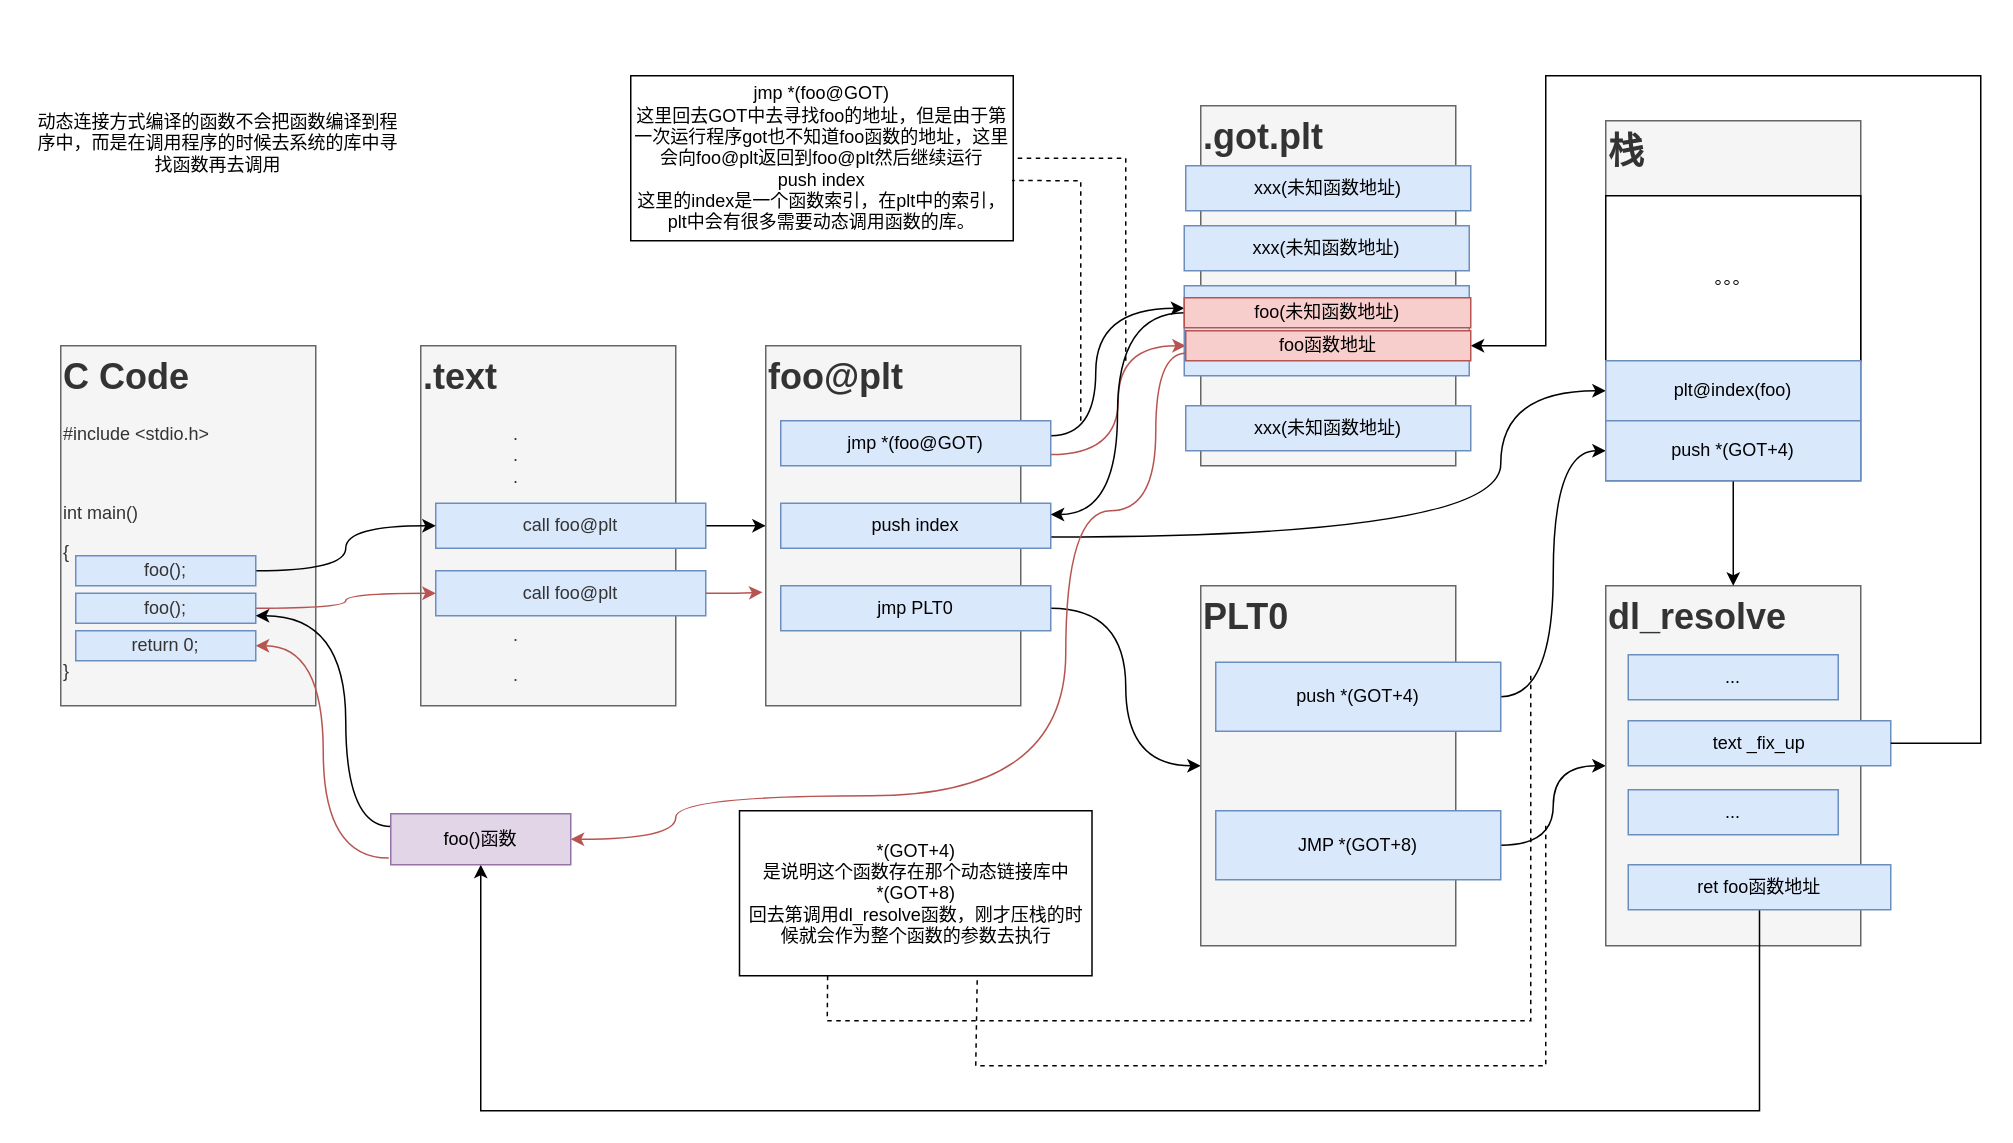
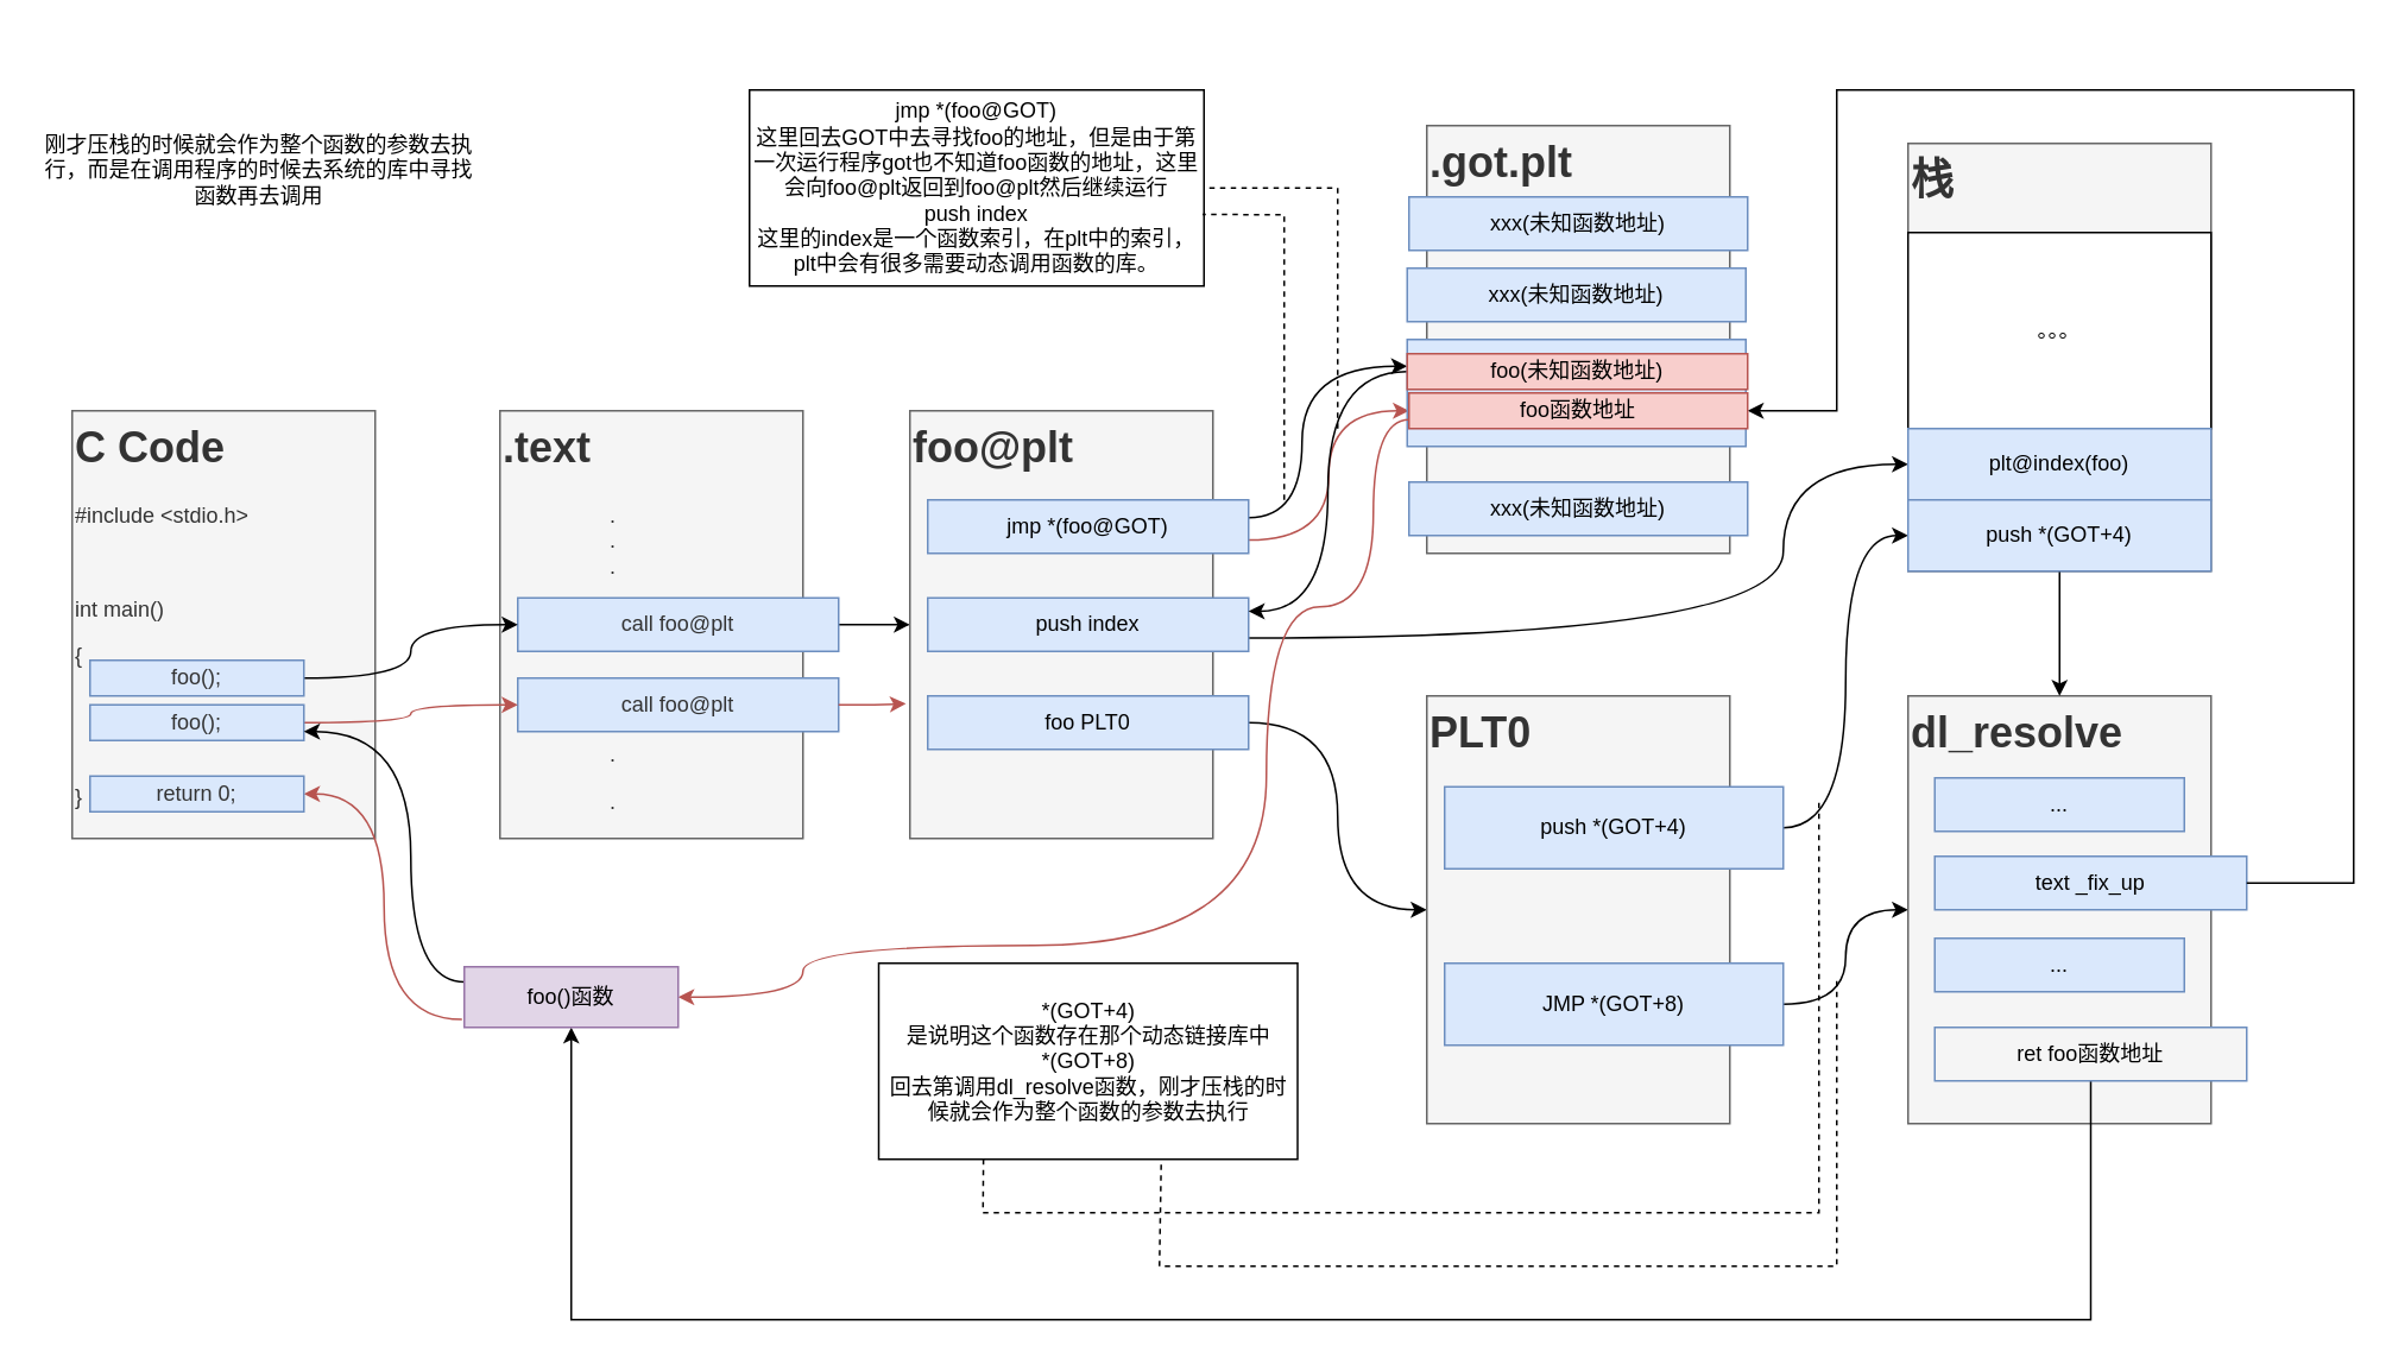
- <mxCell id="3" value="动态连接方式编译的函数不会把函数编译到程序中，而是在调用程序的时候去系统的库中寻找函数再去调用" style="text;html=1;align=center;verticalAlign=middle;whiteSpace=wrap;rounded=0;" vertex="1" parent="1"><mxGeometry x="20" y="20" width="250" height="150" as="geometry" /></mxCell>
+ <mxCell id="3" value="刚才压栈的时候就会作为整个函数的参数去执行，而是在调用程序的时候去系统的库中寻找函数再去调用" style="text;html=1;align=center;verticalAlign=middle;whiteSpace=wrap;rounded=0;" vertex="1" parent="1"><mxGeometry x="20" y="20" width="250" height="150" as="geometry" /></mxCell>
- <mxCell id="14" value="jmp PLT0" style="rounded=0;whiteSpace=wrap;html=1;fillColor=#dae8fc;strokeColor=#6c8ebf;" vertex="1" parent="1"><mxGeometry x="520" y="390" width="180" height="30" as="geometry" /></mxCell>
+ <mxCell id="14" value="foo PLT0" style="rounded=0;whiteSpace=wrap;html=1;fillColor=#dae8fc;strokeColor=#6c8ebf;" vertex="1" parent="1"><mxGeometry x="520" y="390" width="180" height="30" as="geometry" /></mxCell>
- <mxCell id="56" value="&lt;p style=&quot;color: rgb(51, 51, 51); text-align: left;&quot;&gt;return 0;&lt;/p&gt;" style="rounded=0;whiteSpace=wrap;html=1;fillColor=#dae8fc;strokeColor=#6c8ebf;" vertex="1" parent="1"><mxGeometry x="50" y="420" width="120" height="20" as="geometry" /></mxCell>
+ <mxCell id="56" value="&lt;p style=&quot;color: rgb(51, 51, 51); text-align: left;&quot;&gt;return 0;&lt;/p&gt;" style="rounded=0;whiteSpace=wrap;html=1;fillColor=#dae8fc;strokeColor=#6c8ebf;" vertex="1" parent="1"><mxGeometry x="50" y="435" width="120" height="20" as="geometry" /></mxCell>
- <mxCell id="34" value="ret foo函数地址" style="rounded=0;whiteSpace=wrap;html=1;fillColor=#dae8fc;strokeColor=#6c8ebf;" vertex="1" parent="1"><mxGeometry x="1085" y="576" width="175" height="30" as="geometry" /></mxCell>
+ <mxCell id="34" value="ret foo函数地址" style="rounded=0;whiteSpace=wrap;html=1;fillColor=#f5f5f5;strokeColor=#6c8ebf;" vertex="1" parent="1"><mxGeometry x="1085" y="576" width="175" height="30" as="geometry" /></mxCell>
